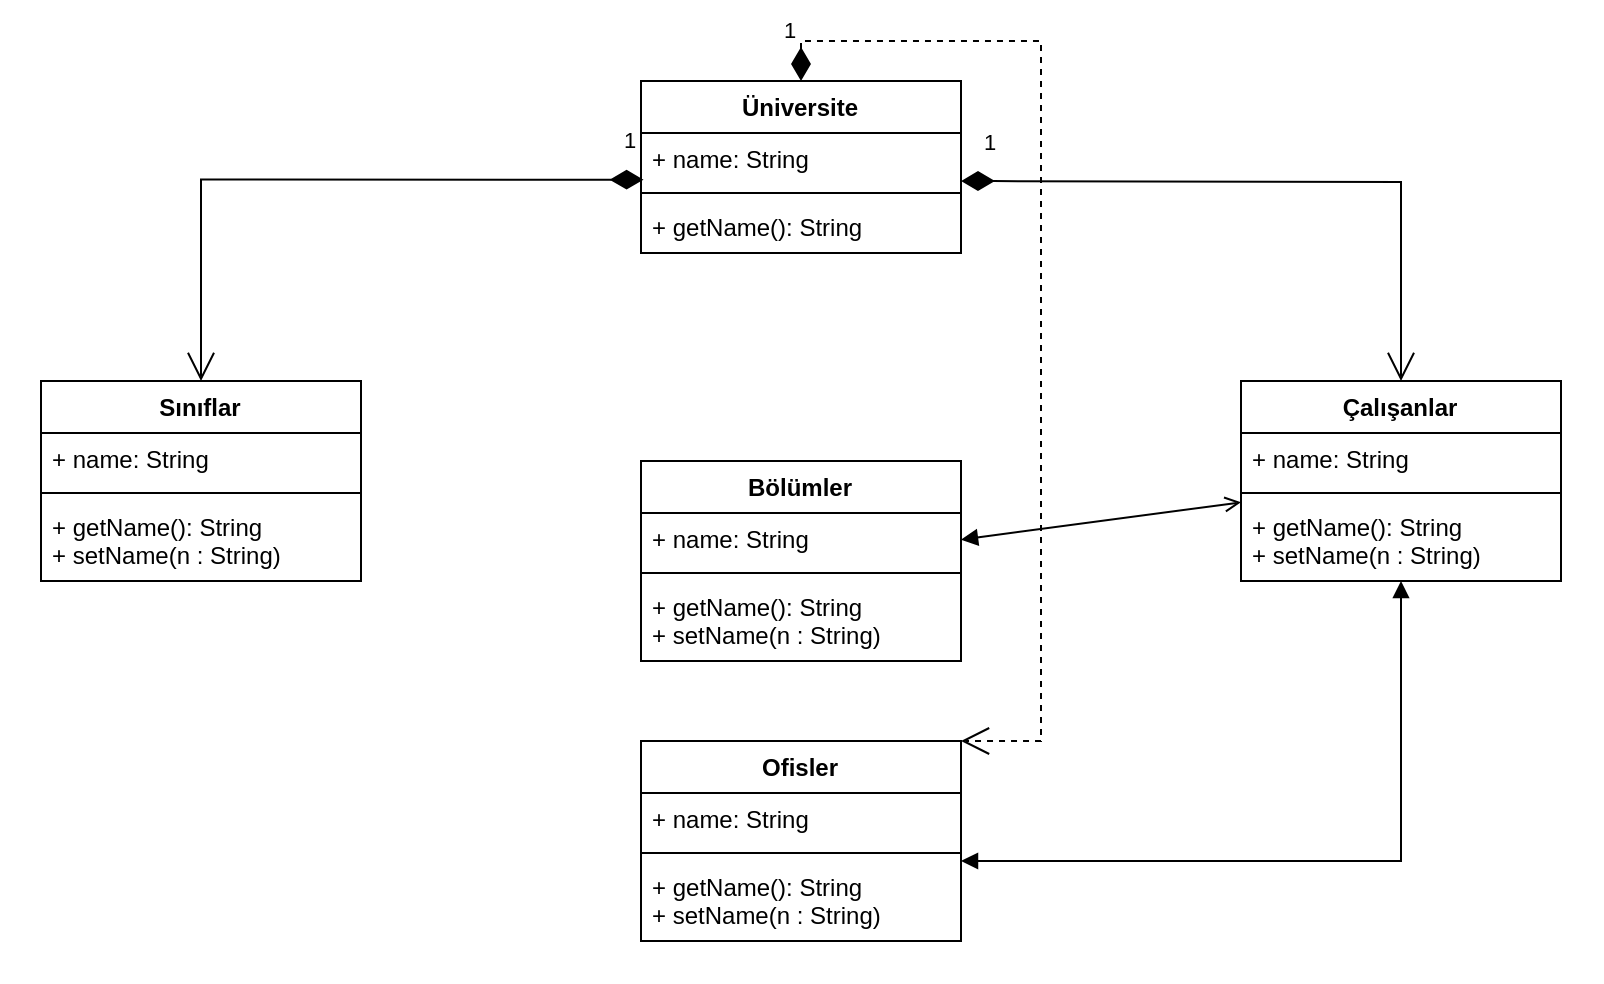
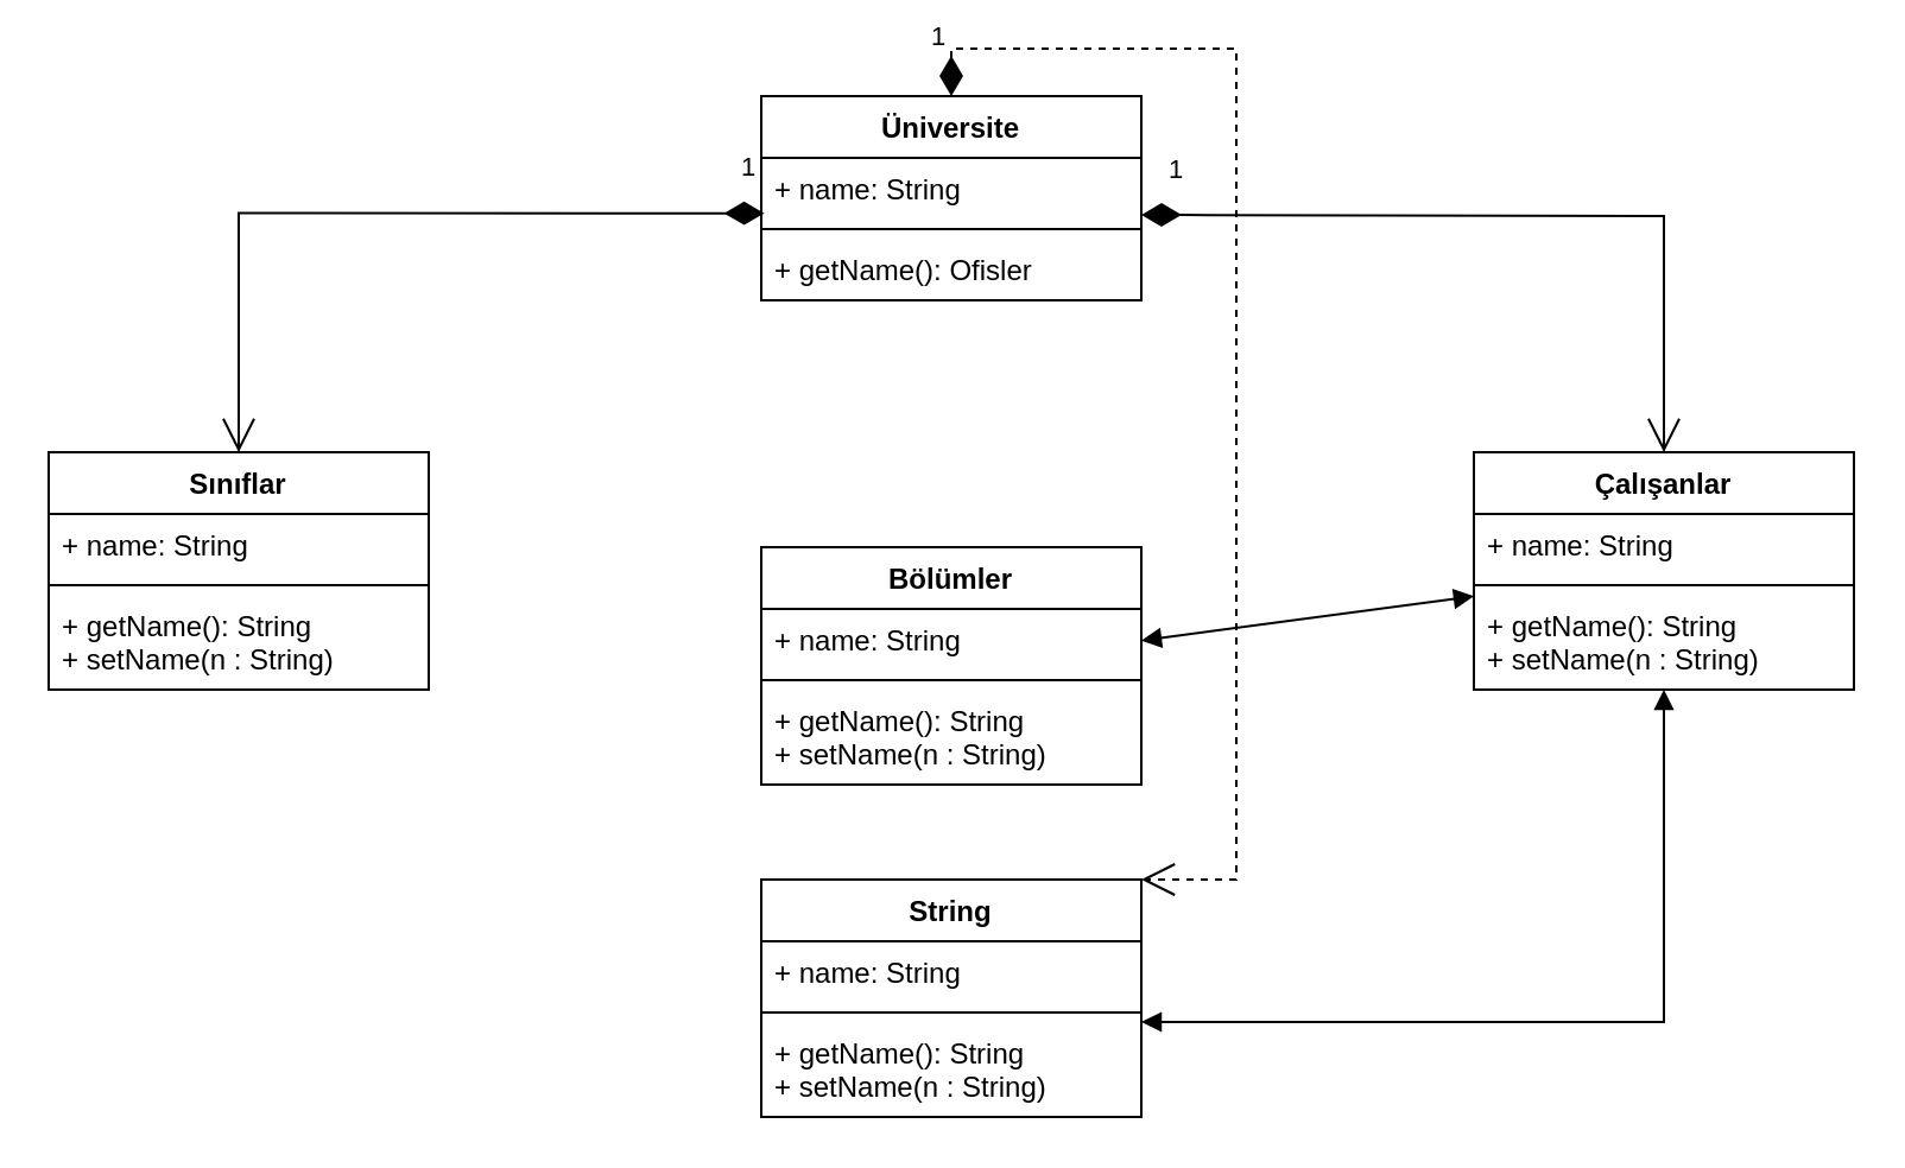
- <mxCell id="5" value="+ getName(): String" style="text;strokeColor=none;fillColor=none;align=left;verticalAlign=top;spacingLeft=4;spacingRight=4;overflow=hidden;rotatable=0;points=[[0,0.5],[1,0.5]];portConstraint=eastwest;" vertex="1" parent="2"><mxGeometry y="60" width="160" height="26" as="geometry" /></mxCell>
+ <mxCell id="5" value="+ getName(): Ofisler" style="text;strokeColor=none;fillColor=none;align=left;verticalAlign=top;spacingLeft=4;spacingRight=4;overflow=hidden;rotatable=0;points=[[0,0.5],[1,0.5]];portConstraint=eastwest;" vertex="1" parent="2"><mxGeometry y="60" width="160" height="26" as="geometry" /></mxCell>
- <mxCell id="26" value="" style="endArrow=open;startArrow=block;endFill=1;startFill=1;html=1;rounded=0;" edge="1" parent="1" source="11" target="15"><mxGeometry width="160" relative="1" as="geometry"><mxPoint x="460" y="190" as="sourcePoint" /><mxPoint x="620" y="190" as="targetPoint" /></mxGeometry></mxCell>
+ <mxCell id="26" value="" style="endArrow=block;startArrow=block;endFill=1;startFill=1;html=1;rounded=0;" edge="1" parent="1" source="11" target="15"><mxGeometry width="160" relative="1" as="geometry"><mxPoint x="460" y="190" as="sourcePoint" /><mxPoint x="620" y="190" as="targetPoint" /></mxGeometry></mxCell>
- <mxCell id="20" value="Ofisler" style="swimlane;fontStyle=1;align=center;verticalAlign=top;childLayout=stackLayout;horizontal=1;startSize=26;horizontalStack=0;resizeParent=1;resizeParentMax=0;resizeLast=0;collapsible=1;marginBottom=0;" vertex="1" parent="1"><mxGeometry x="320" y="370" width="160" height="100" as="geometry" /></mxCell>
+ <mxCell id="20" value="String" style="swimlane;fontStyle=1;align=center;verticalAlign=top;childLayout=stackLayout;horizontal=1;startSize=26;horizontalStack=0;resizeParent=1;resizeParentMax=0;resizeLast=0;collapsible=1;marginBottom=0;" vertex="1" parent="1"><mxGeometry x="320" y="370" width="160" height="100" as="geometry" /></mxCell>
